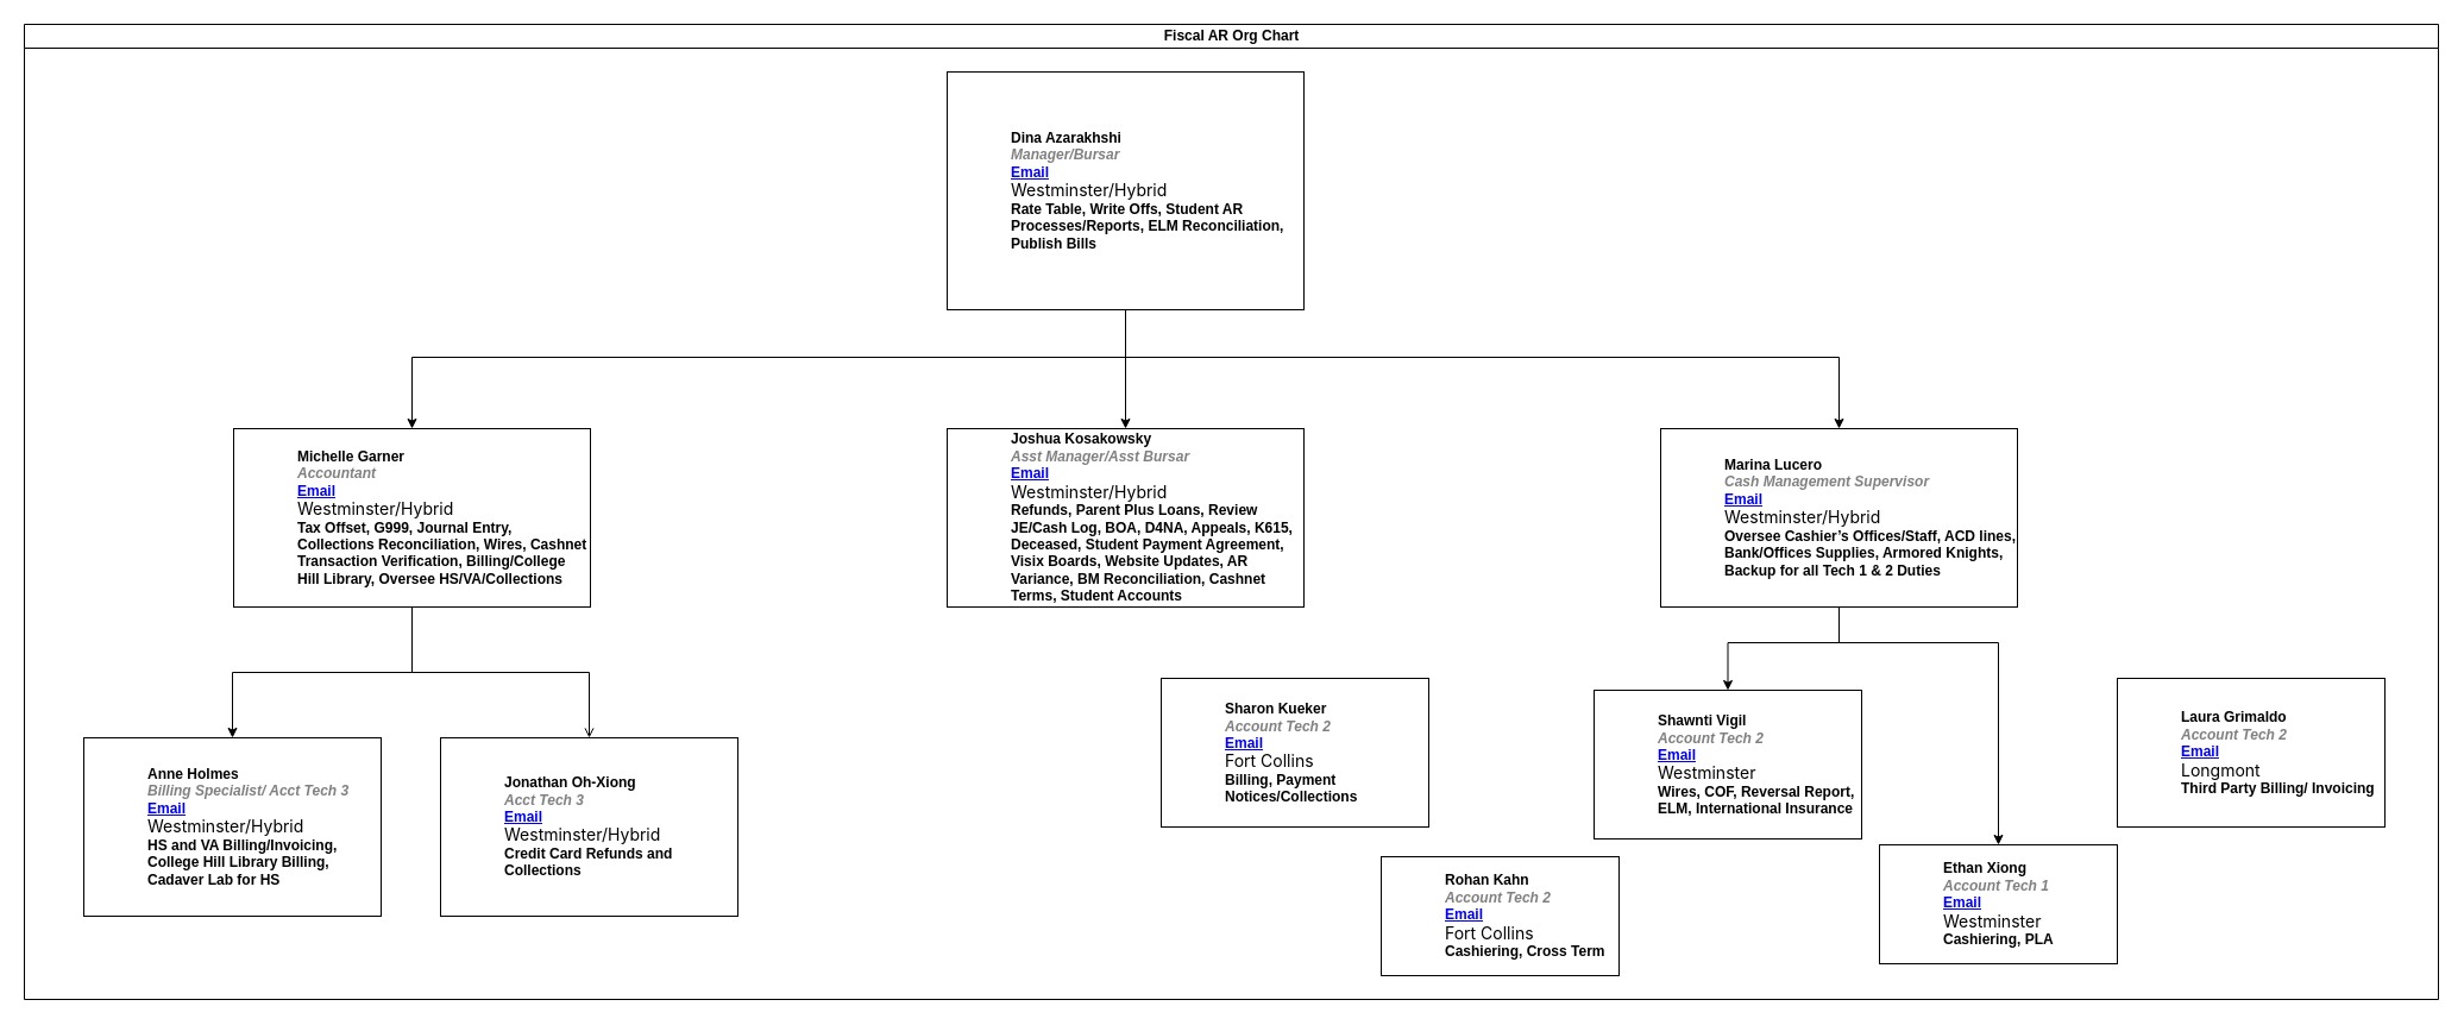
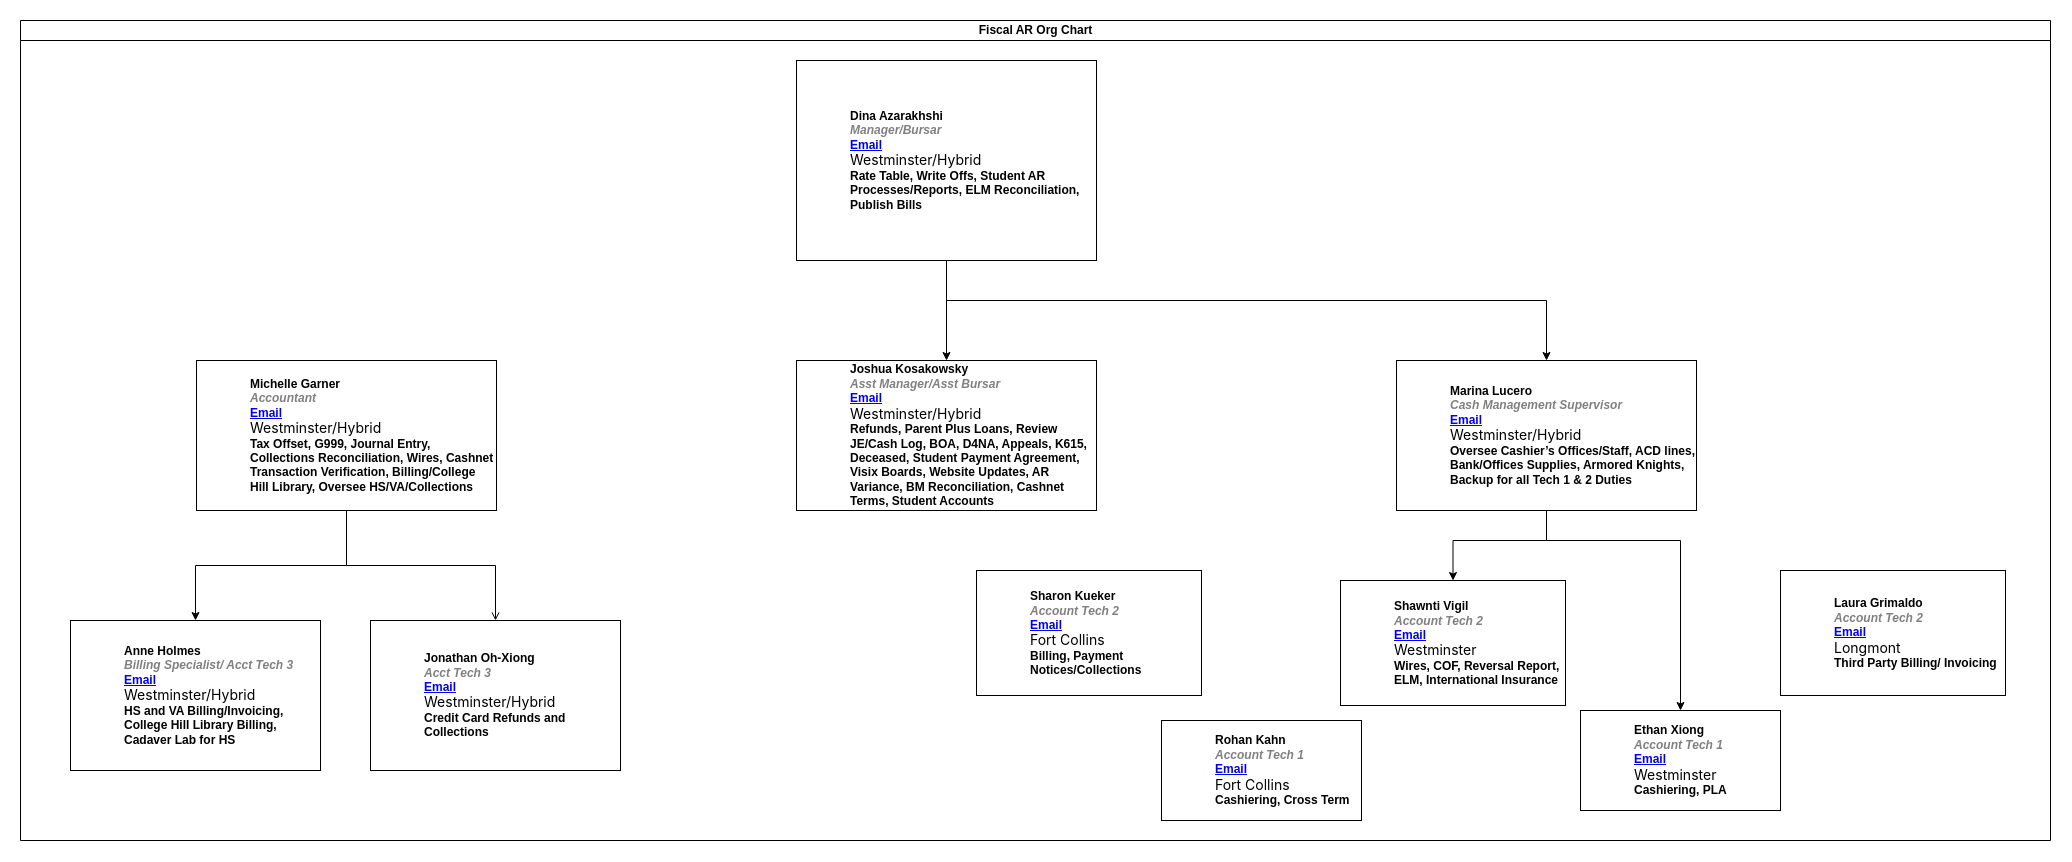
- <mxCell id="4" style="edgeStyle=orthogonalEdgeStyle;rounded=0;orthogonalLoop=1;jettySize=auto;html=1;" parent="2" source="6" target="8" edge="1"><mxGeometry relative="1" as="geometry"><Array as="points"><mxPoint x="926" y="280" /><mxPoint x="326" y="280" /></Array></mxGeometry></mxCell>
- <mxCell id="17" value="Rohan Kahn&lt;br&gt;&lt;i style=&quot;color: gray;&quot;&gt;Account Tech 2&lt;/i&gt;&lt;br&gt;&lt;a href=&quot;mailto:Rohan.Kahn@frontrange.edu&quot;&gt;Email&lt;/a&gt;&lt;div&gt;&lt;span style=&quot;font-family: -apple-system, BlinkMacSystemFont, &amp;quot;Segoe UI Variable&amp;quot;, &amp;quot;Segoe UI&amp;quot;, system-ui, ui-sans-serif, Helvetica, Arial, sans-serif, &amp;quot;Apple Color Emoji&amp;quot;, &amp;quot;Segoe UI Emoji&amp;quot;; font-size: 14px; font-weight: 400; background-color: rgb(255, 255, 255);&quot;&gt;Fort Collins&lt;/span&gt;&lt;/div&gt;&lt;div&gt;Cashiering, Cross Term&lt;/div&gt;" style="label;image=https://cdn3.iconfinder.com/data/icons/user-avatars-1/512/users-2-128.png;whiteSpace=wrap;html=1;rounded=0;glass=0;" parent="2" vertex="1"><mxGeometry x="1141" y="700" width="200" height="100" as="geometry" /></mxCell>
+ <mxCell id="17" value="Rohan Kahn&lt;br&gt;&lt;i style=&quot;color: gray;&quot;&gt;Account Tech 1&lt;/i&gt;&lt;br&gt;&lt;a href=&quot;mailto:Rohan.Kahn@frontrange.edu&quot;&gt;Email&lt;/a&gt;&lt;div&gt;&lt;span style=&quot;font-family: -apple-system, BlinkMacSystemFont, &amp;quot;Segoe UI Variable&amp;quot;, &amp;quot;Segoe UI&amp;quot;, system-ui, ui-sans-serif, Helvetica, Arial, sans-serif, &amp;quot;Apple Color Emoji&amp;quot;, &amp;quot;Segoe UI Emoji&amp;quot;; font-size: 14px; font-weight: 400; background-color: rgb(255, 255, 255);&quot;&gt;Fort Collins&lt;/span&gt;&lt;/div&gt;&lt;div&gt;Cashiering, Cross Term&lt;/div&gt;" style="label;image=https://cdn3.iconfinder.com/data/icons/user-avatars-1/512/users-2-128.png;whiteSpace=wrap;html=1;rounded=0;glass=0;" parent="2" vertex="1"><mxGeometry x="1141" y="700" width="200" height="100" as="geometry" /></mxCell>
